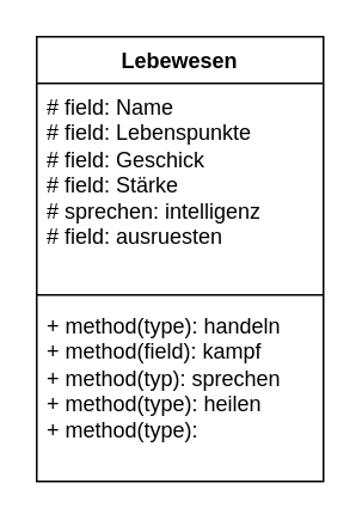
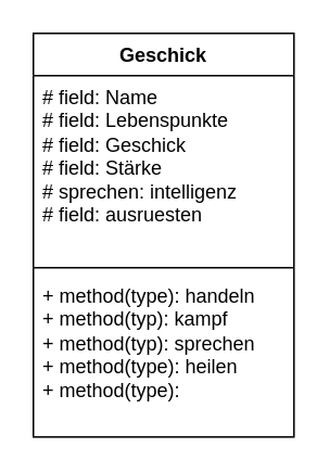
- <mxCell id="2" value="Lebewesen" style="swimlane;fontStyle=1;align=center;verticalAlign=top;childLayout=stackLayout;horizontal=1;startSize=26;horizontalStack=0;resizeParent=1;resizeParentMax=0;resizeLast=0;collapsible=1;marginBottom=0;whiteSpace=wrap;html=1;" vertex="1" parent="1"><mxGeometry x="20" y="20" width="160" height="248" as="geometry" /></mxCell>
+ <mxCell id="2" value="Geschick" style="swimlane;fontStyle=1;align=center;verticalAlign=top;childLayout=stackLayout;horizontal=1;startSize=26;horizontalStack=0;resizeParent=1;resizeParentMax=0;resizeLast=0;collapsible=1;marginBottom=0;whiteSpace=wrap;html=1;" vertex="1" parent="1"><mxGeometry x="20" y="20" width="160" height="248" as="geometry" /></mxCell>
- <mxCell id="5" value="+ method(type): handeln&lt;div&gt;+ method(field): kampf&lt;/div&gt;&lt;div&gt;+ method(typ): sprechen&lt;/div&gt;&lt;div&gt;+ method(type): heilen&lt;/div&gt;&lt;div&gt;+ method(type):&amp;nbsp;&lt;/div&gt;" style="text;strokeColor=none;fillColor=none;align=left;verticalAlign=top;spacingLeft=4;spacingRight=4;overflow=hidden;rotatable=0;points=[[0,0.5],[1,0.5]];portConstraint=eastwest;whiteSpace=wrap;html=1;" vertex="1" parent="2"><mxGeometry y="148" width="160" height="100" as="geometry" /></mxCell>
+ <mxCell id="5" value="+ method(type): handeln&lt;div&gt;+ method(typ): kampf&lt;/div&gt;&lt;div&gt;+ method(typ): sprechen&lt;/div&gt;&lt;div&gt;+ method(type): heilen&lt;/div&gt;&lt;div&gt;+ method(type):&amp;nbsp;&lt;/div&gt;" style="text;strokeColor=none;fillColor=none;align=left;verticalAlign=top;spacingLeft=4;spacingRight=4;overflow=hidden;rotatable=0;points=[[0,0.5],[1,0.5]];portConstraint=eastwest;whiteSpace=wrap;html=1;" vertex="1" parent="2"><mxGeometry y="148" width="160" height="100" as="geometry" /></mxCell>
